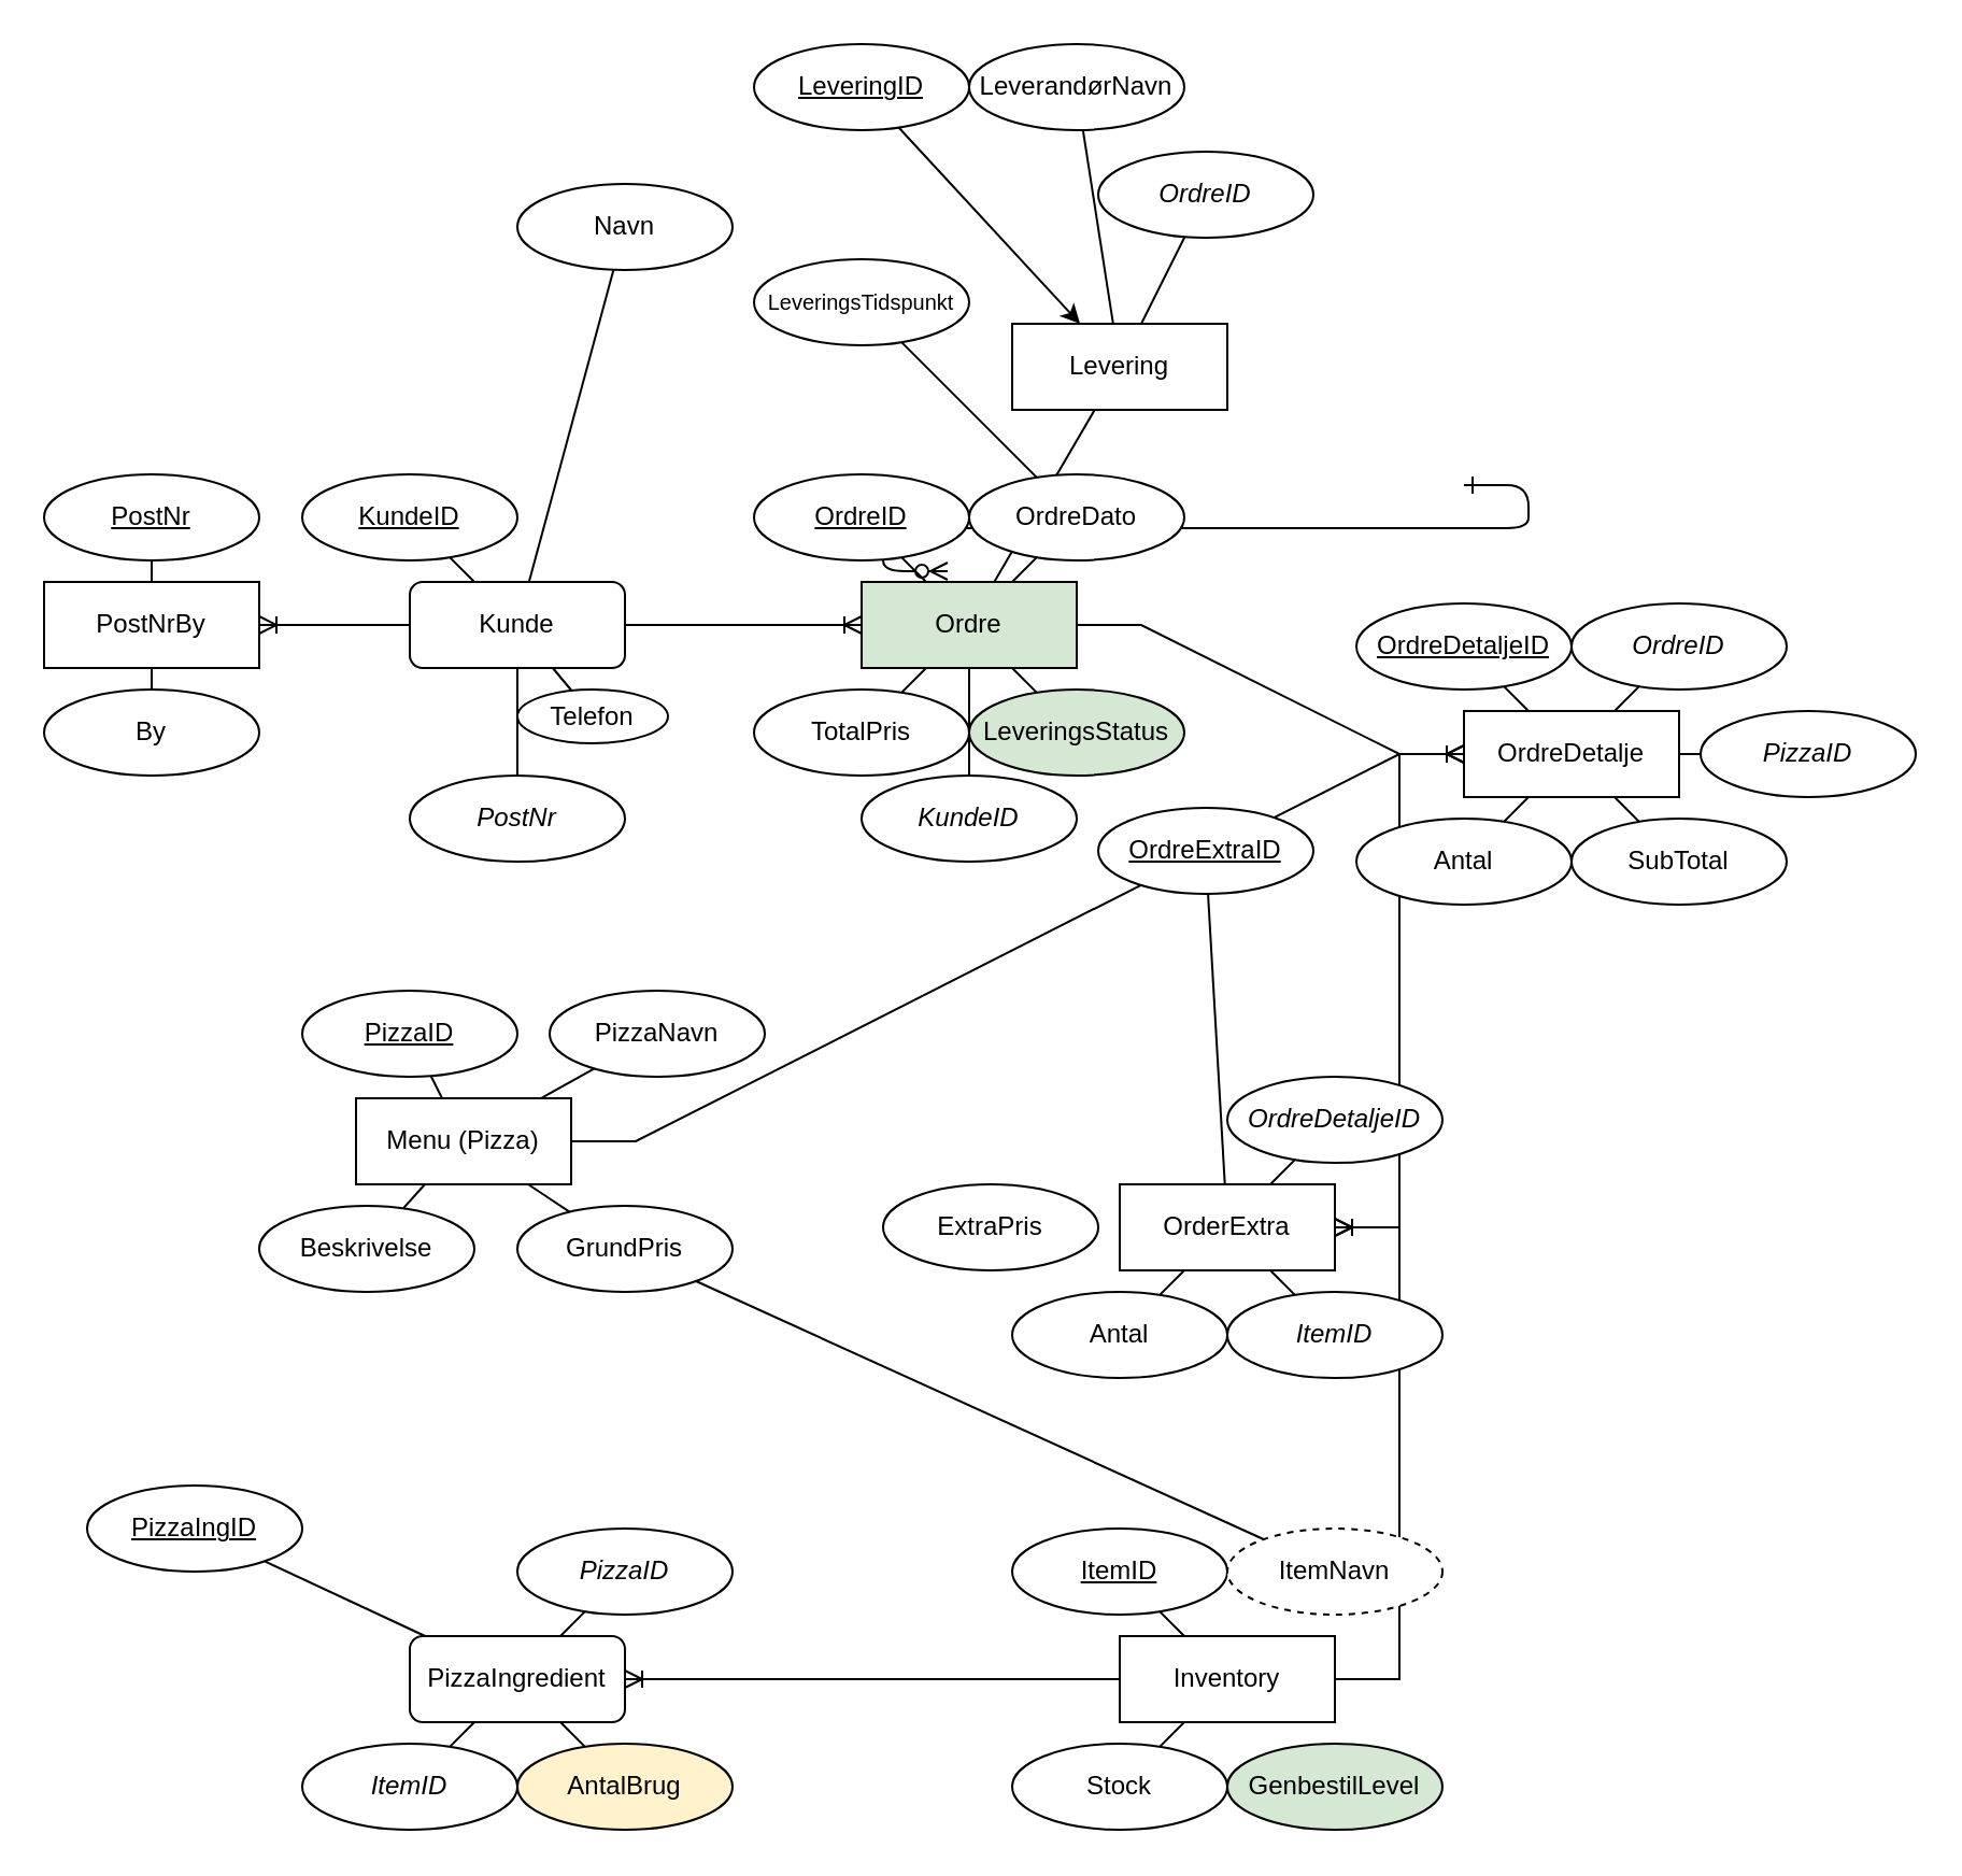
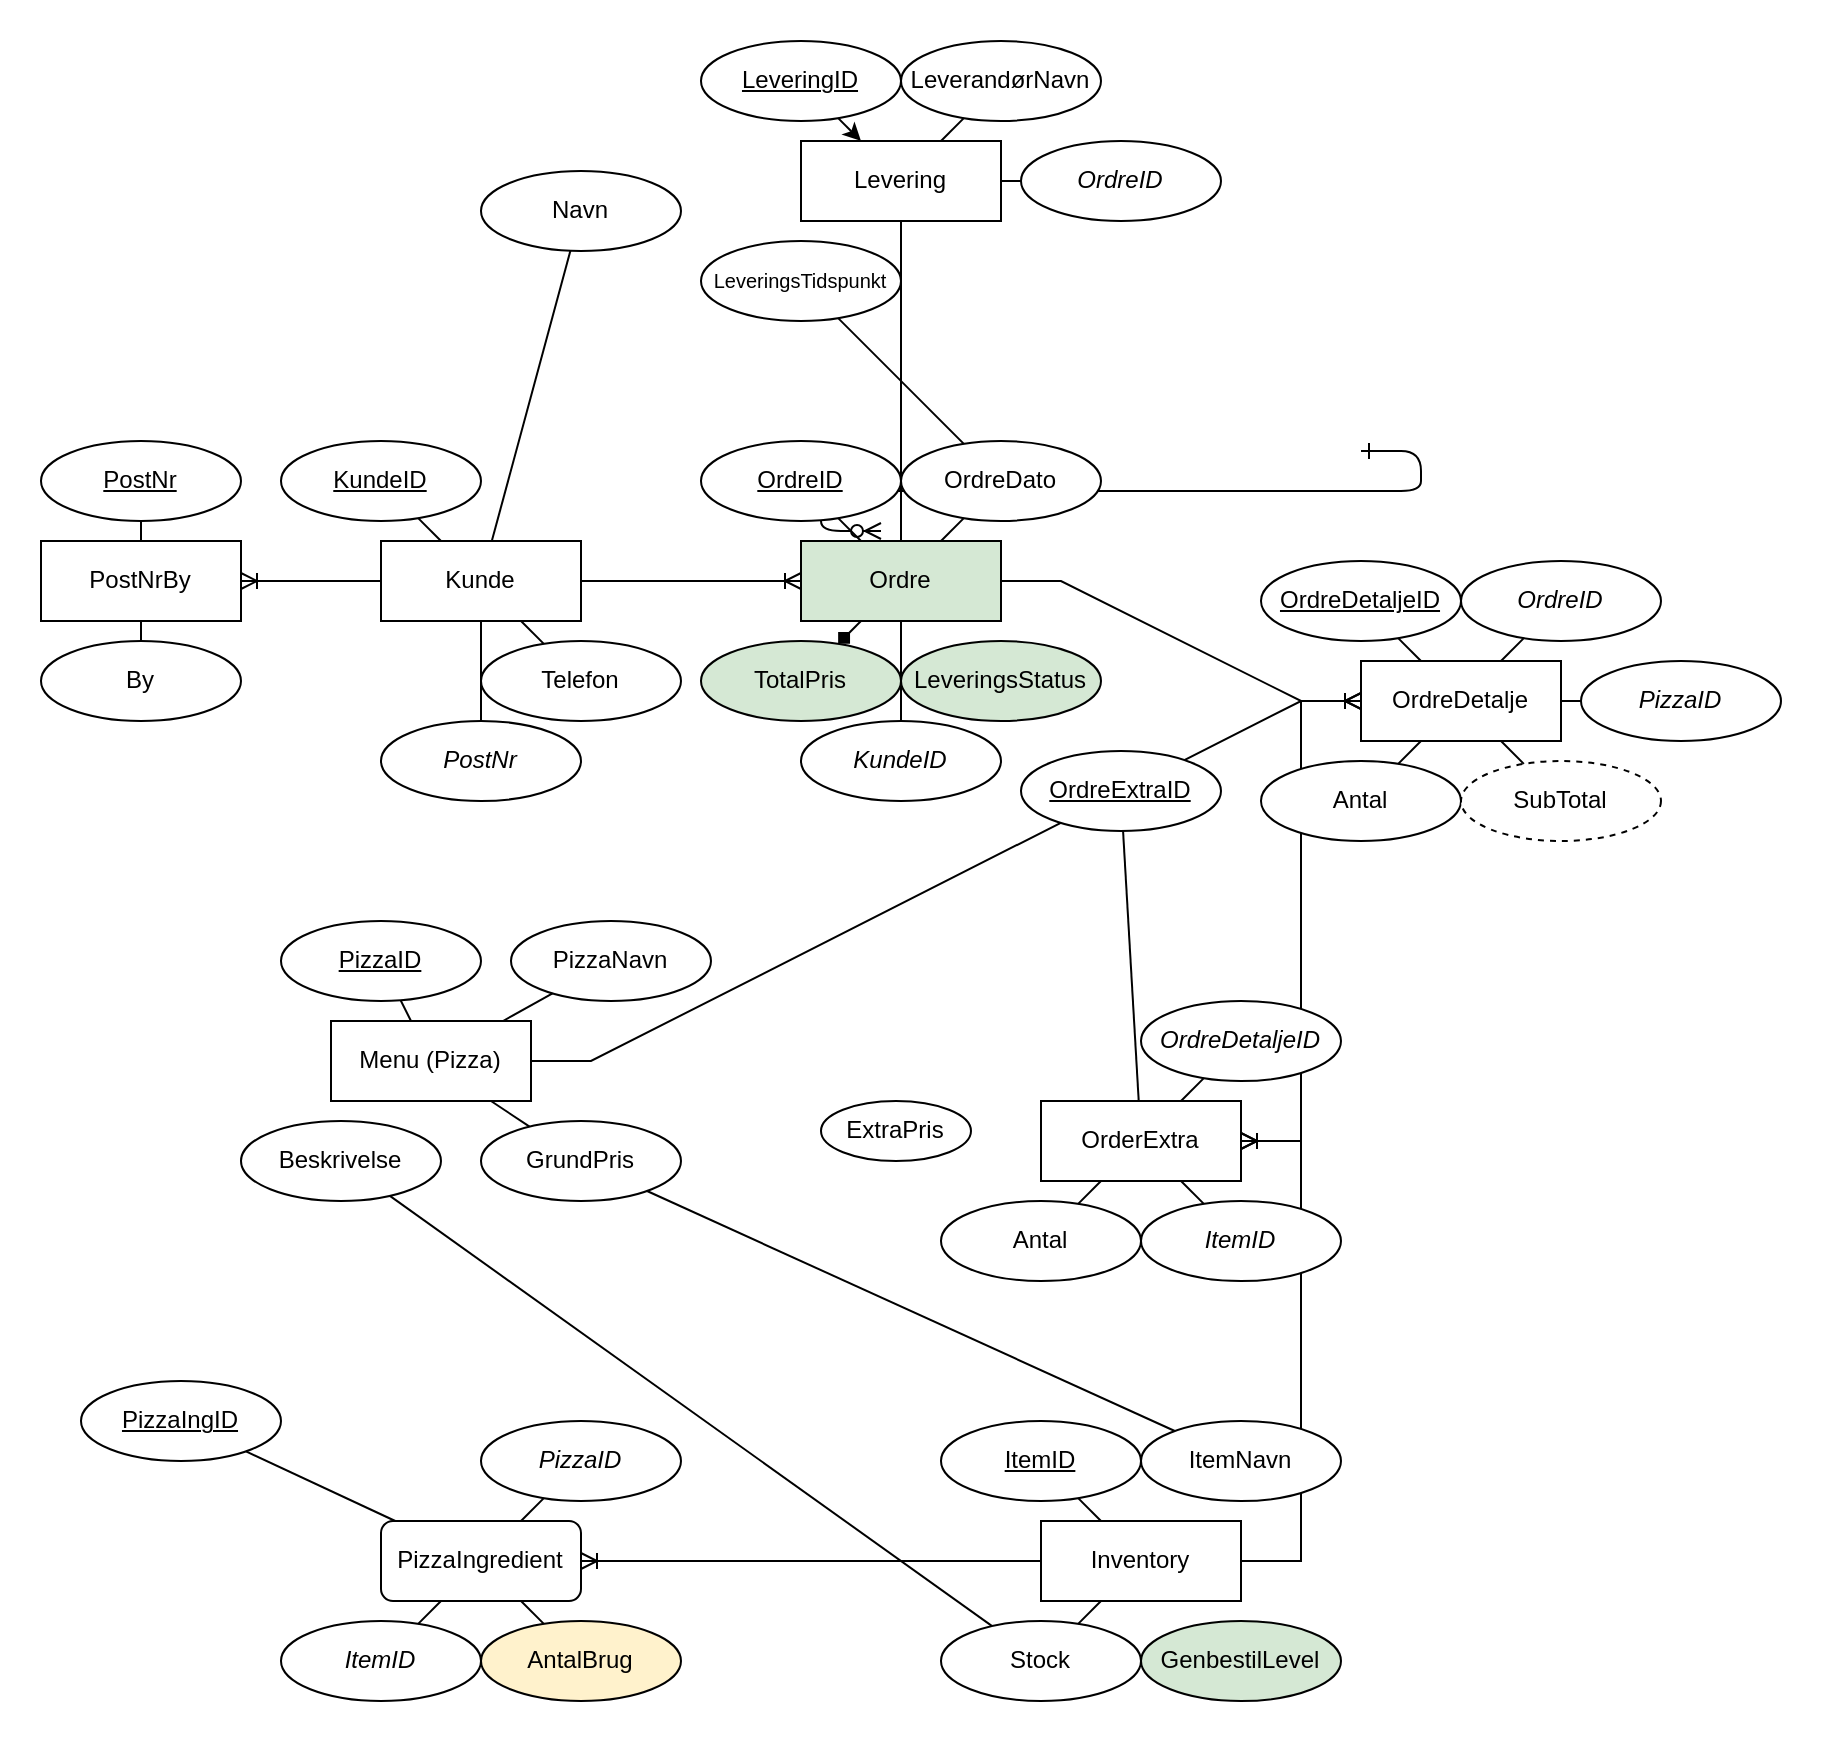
- <mxCell id="7" value="Levering" style="whiteSpace=wrap;html=1;align=center;" vertex="1" parent="1"><mxGeometry x="470" y="150" width="100" height="40" as="geometry" /></mxCell>
+ <mxCell id="7" value="Levering" style="whiteSpace=wrap;html=1;align=center;" vertex="1" parent="1"><mxGeometry x="400" y="70" width="100" height="40" as="geometry" /></mxCell>
- <mxCell id="3" value="Kunde" style="whiteSpace=wrap;html=1;align=center;rounded=1;" vertex="1" parent="1"><mxGeometry x="190" y="270" width="100" height="40" as="geometry" /></mxCell>
+ <mxCell id="3" value="Kunde" style="whiteSpace=wrap;html=1;align=center;" vertex="1" parent="1"><mxGeometry x="190" y="270" width="100" height="40" as="geometry" /></mxCell>
- <mxCell id="40" value="" style="endArrow=none;html=1;rounded=0;" edge="1" parent="1" source="36" target="8"><mxGeometry relative="1" as="geometry"><mxPoint x="40" y="540" as="sourcePoint" /><mxPoint x="200" y="540" as="targetPoint" /></mxGeometry></mxCell>
- <mxCell id="39" value="" style="endArrow=none;html=1;rounded=0;" edge="1" parent="1" source="8" target="35"><mxGeometry relative="1" as="geometry"><mxPoint x="290" y="510" as="sourcePoint" /><mxPoint x="410" y="340" as="targetPoint" /></mxGeometry></mxCell>
+ <mxCell id="39" value="" style="endArrow=diamond;html=1;rounded=0;" edge="1" parent="1" source="8" target="35"><mxGeometry relative="1" as="geometry"><mxPoint x="290" y="510" as="sourcePoint" /><mxPoint x="410" y="340" as="targetPoint" /></mxGeometry></mxCell>
- <mxCell id="26" value="Telefon" style="ellipse;whiteSpace=wrap;html=1;align=center;" vertex="1" parent="1"><mxGeometry x="240" y="320" width="70" height="25" as="geometry" /></mxCell>
+ <mxCell id="26" value="Telefon" style="ellipse;whiteSpace=wrap;html=1;align=center;" vertex="1" parent="1"><mxGeometry x="240" y="320" width="100" height="40" as="geometry" /></mxCell>
- <mxCell id="35" value="TotalPris" style="ellipse;whiteSpace=wrap;html=1;align=center;" vertex="1" parent="1"><mxGeometry x="350" y="320" width="100" height="40" as="geometry" /></mxCell>
+ <mxCell id="35" value="TotalPris" style="ellipse;whiteSpace=wrap;html=1;align=center;fillColor=#d5e8d4;" vertex="1" parent="1"><mxGeometry x="350" y="320" width="100" height="40" as="geometry" /></mxCell>
- <mxCell id="54" value="SubTotal" style="ellipse;whiteSpace=wrap;html=1;align=center;" vertex="1" parent="1"><mxGeometry x="730" y="380" width="100" height="40" as="geometry" /></mxCell>
+ <mxCell id="54" value="SubTotal" style="ellipse;whiteSpace=wrap;html=1;align=center;dashed=1;" vertex="1" parent="1"><mxGeometry x="730" y="380" width="100" height="40" as="geometry" /></mxCell>
- <mxCell id="67" value="" style="endArrow=none;html=1;rounded=0;" edge="1" parent="1" source="65" target="4"><mxGeometry relative="1" as="geometry"><mxPoint x="130" y="670" as="sourcePoint" /><mxPoint x="290" y="670" as="targetPoint" /></mxGeometry></mxCell>
+ <mxCell id="67" value="" style="endArrow=none;html=1;rounded=0;" edge="1" parent="1" source="65" target="79"><mxGeometry relative="1" as="geometry"><mxPoint x="130" y="670" as="sourcePoint" /><mxPoint x="290" y="670" as="targetPoint" /></mxGeometry></mxCell>
- <mxCell id="73" value="ExtraPris" style="ellipse;whiteSpace=wrap;html=1;align=center;" vertex="1" parent="1"><mxGeometry x="410" y="550" width="100" height="40" as="geometry" /></mxCell>
+ <mxCell id="73" value="ExtraPris" style="ellipse;whiteSpace=wrap;html=1;align=center;" vertex="1" parent="1"><mxGeometry x="410" y="550" width="75" height="30" as="geometry" /></mxCell>
- <mxCell id="81" value="ItemNavn" style="ellipse;whiteSpace=wrap;html=1;align=center;dashed=1;" vertex="1" parent="1"><mxGeometry x="570" y="710" width="100" height="40" as="geometry" /></mxCell>
+ <mxCell id="81" value="ItemNavn" style="ellipse;whiteSpace=wrap;html=1;align=center;" vertex="1" parent="1"><mxGeometry x="570" y="710" width="100" height="40" as="geometry" /></mxCell>
